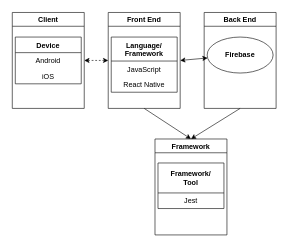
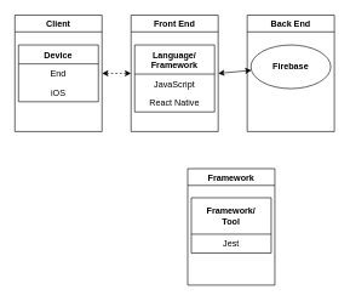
- <mxCell id="4" value="Android" style="text;strokeColor=none;fillColor=none;align=center;verticalAlign=top;spacingLeft=4;spacingRight=4;overflow=hidden;rotatable=0;points=[[0,0.5],[1,0.5]];portConstraint=eastwest;" vertex="1" parent="3"><mxGeometry y="26" width="110" height="26" as="geometry" /></mxCell>
+ <mxCell id="4" value="End" style="text;strokeColor=none;fillColor=none;align=center;verticalAlign=top;spacingLeft=4;spacingRight=4;overflow=hidden;rotatable=0;points=[[0,0.5],[1,0.5]];portConstraint=eastwest;" vertex="1" parent="3"><mxGeometry y="26" width="110" height="26" as="geometry" /></mxCell>
- <mxCell id="17" value="" style="endArrow=classic;html=1;rounded=0;exitX=0.5;exitY=1;exitDx=0;exitDy=0;entryX=0.5;entryY=0;entryDx=0;entryDy=0;" edge="1" parent="1" source="6" target="12"><mxGeometry width="50" height="50" relative="1" as="geometry"><mxPoint x="530" y="240" as="sourcePoint" /><mxPoint x="320" y="240" as="targetPoint" /></mxGeometry></mxCell>
- <mxCell id="18" value="" style="endArrow=classic;html=1;rounded=0;exitX=0.5;exitY=1;exitDx=0;exitDy=0;entryX=0.5;entryY=0;entryDx=0;entryDy=0;" edge="1" parent="1" source="10" target="12"><mxGeometry width="50" height="50" relative="1" as="geometry"><mxPoint x="480" y="270" as="sourcePoint" /><mxPoint x="320" y="240" as="targetPoint" /></mxGeometry></mxCell>
